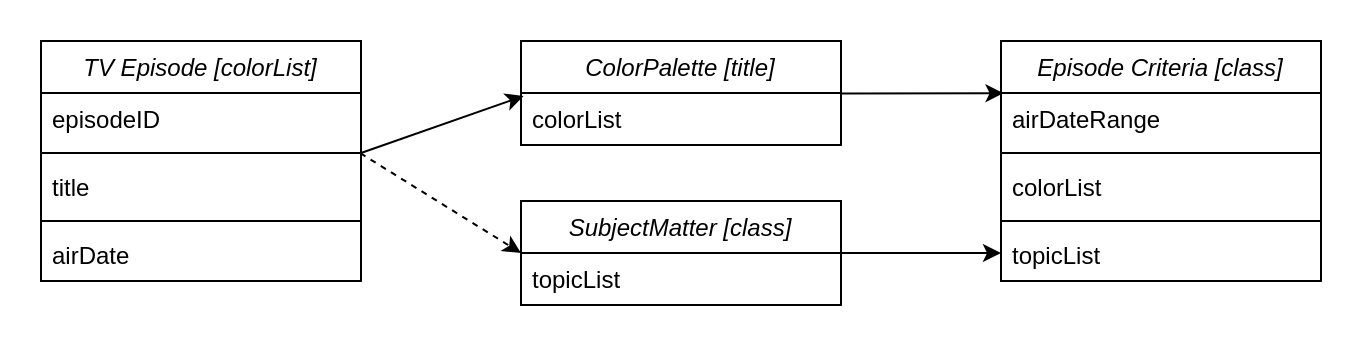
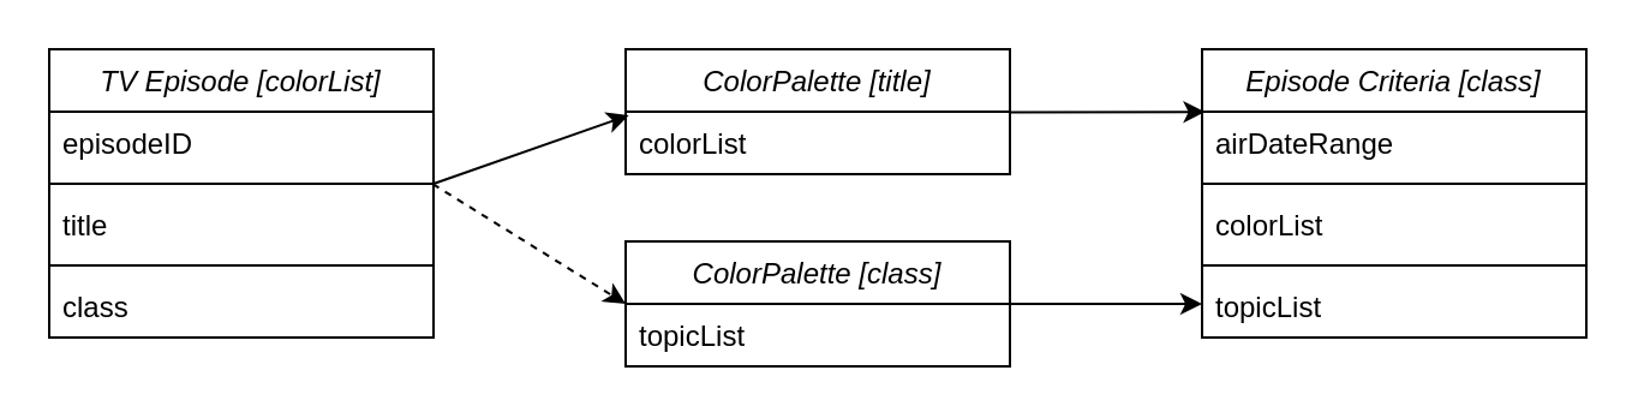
- <mxCell id="10" value="SubjectMatter [class]&#10;" style="swimlane;fontStyle=2;align=center;verticalAlign=top;childLayout=stackLayout;horizontal=1;startSize=26;horizontalStack=0;resizeParent=1;resizeLast=0;collapsible=1;marginBottom=0;rounded=0;shadow=0;strokeWidth=1;" vertex="1" parent="1"><mxGeometry x="260" y="100" width="160" height="52" as="geometry"><mxRectangle x="230" y="140" width="160" height="26" as="alternateBounds" /></mxGeometry></mxCell>
+ <mxCell id="10" value="ColorPalette [class]&#10;" style="swimlane;fontStyle=2;align=center;verticalAlign=top;childLayout=stackLayout;horizontal=1;startSize=26;horizontalStack=0;resizeParent=1;resizeLast=0;collapsible=1;marginBottom=0;rounded=0;shadow=0;strokeWidth=1;" vertex="1" parent="1"><mxGeometry x="260" y="100" width="160" height="52" as="geometry"><mxRectangle x="230" y="140" width="160" height="26" as="alternateBounds" /></mxGeometry></mxCell>
- <mxCell id="17" value="airDate&#10;" style="text;align=left;verticalAlign=top;spacingLeft=4;spacingRight=4;overflow=hidden;rotatable=0;points=[[0,0.5],[1,0.5]];portConstraint=eastwest;" vertex="1" parent="12"><mxGeometry y="94" width="160" height="26" as="geometry" /></mxCell>
+ <mxCell id="17" value="class&#10;" style="text;align=left;verticalAlign=top;spacingLeft=4;spacingRight=4;overflow=hidden;rotatable=0;points=[[0,0.5],[1,0.5]];portConstraint=eastwest;" vertex="1" parent="12"><mxGeometry y="94" width="160" height="26" as="geometry" /></mxCell>
